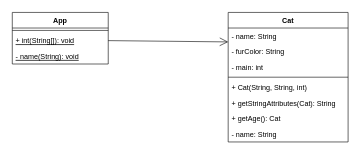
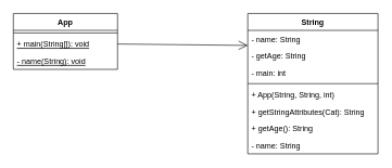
- <mxCell id="2" value="Cat" style="swimlane;fontStyle=1;align=center;verticalAlign=top;childLayout=stackLayout;horizontal=1;startSize=26;horizontalStack=0;resizeParent=1;resizeParentMax=0;resizeLast=0;collapsible=1;marginBottom=0;" parent="1" vertex="1"><mxGeometry x="380" y="20" width="200" height="216" as="geometry" /></mxCell>
+ <mxCell id="2" value="String" style="swimlane;fontStyle=1;align=center;verticalAlign=top;childLayout=stackLayout;horizontal=1;startSize=26;horizontalStack=0;resizeParent=1;resizeParentMax=0;resizeLast=0;collapsible=1;marginBottom=0;" parent="1" vertex="1"><mxGeometry x="380" y="20" width="200" height="216" as="geometry" /></mxCell>
- <mxCell id="13" value="+ int(String[]): void" style="text;strokeColor=none;fillColor=none;align=left;verticalAlign=top;spacingLeft=4;spacingRight=4;overflow=hidden;rotatable=0;points=[[0,0.5],[1,0.5]];portConstraint=eastwest;fontStyle=4" parent="11" vertex="1"><mxGeometry y="34" width="160" height="26" as="geometry" /></mxCell>
+ <mxCell id="13" value="+ main(String[]): void" style="text;strokeColor=none;fillColor=none;align=left;verticalAlign=top;spacingLeft=4;spacingRight=4;overflow=hidden;rotatable=0;points=[[0,0.5],[1,0.5]];portConstraint=eastwest;fontStyle=4" parent="11" vertex="1"><mxGeometry y="34" width="160" height="26" as="geometry" /></mxCell>
- <mxCell id="4" value="- furColor: String" style="text;strokeColor=none;fillColor=none;align=left;verticalAlign=top;spacingLeft=4;spacingRight=4;overflow=hidden;rotatable=0;points=[[0,0.5],[1,0.5]];portConstraint=eastwest;" parent="2" vertex="1"><mxGeometry y="52" width="200" height="26" as="geometry" /></mxCell>
+ <mxCell id="4" value="- getAge: String" style="text;strokeColor=none;fillColor=none;align=left;verticalAlign=top;spacingLeft=4;spacingRight=4;overflow=hidden;rotatable=0;points=[[0,0.5],[1,0.5]];portConstraint=eastwest;" parent="2" vertex="1"><mxGeometry y="52" width="200" height="26" as="geometry" /></mxCell>
- <mxCell id="7" value="+ Cat(String, String, int)" style="text;strokeColor=none;fillColor=none;align=left;verticalAlign=top;spacingLeft=4;spacingRight=4;overflow=hidden;rotatable=0;points=[[0,0.5],[1,0.5]];portConstraint=eastwest;" parent="2" vertex="1"><mxGeometry y="112" width="200" height="26" as="geometry" /></mxCell>
+ <mxCell id="7" value="+ App(String, String, int)" style="text;strokeColor=none;fillColor=none;align=left;verticalAlign=top;spacingLeft=4;spacingRight=4;overflow=hidden;rotatable=0;points=[[0,0.5],[1,0.5]];portConstraint=eastwest;" parent="2" vertex="1"><mxGeometry y="112" width="200" height="26" as="geometry" /></mxCell>
- <mxCell id="9" value="+ getAge(): Cat" style="text;strokeColor=none;fillColor=none;align=left;verticalAlign=top;spacingLeft=4;spacingRight=4;overflow=hidden;rotatable=0;points=[[0,0.5],[1,0.5]];portConstraint=eastwest;" parent="2" vertex="1"><mxGeometry y="164" width="200" height="26" as="geometry" /></mxCell>
+ <mxCell id="9" value="+ getAge(): String" style="text;strokeColor=none;fillColor=none;align=left;verticalAlign=top;spacingLeft=4;spacingRight=4;overflow=hidden;rotatable=0;points=[[0,0.5],[1,0.5]];portConstraint=eastwest;" parent="2" vertex="1"><mxGeometry y="164" width="200" height="26" as="geometry" /></mxCell>
